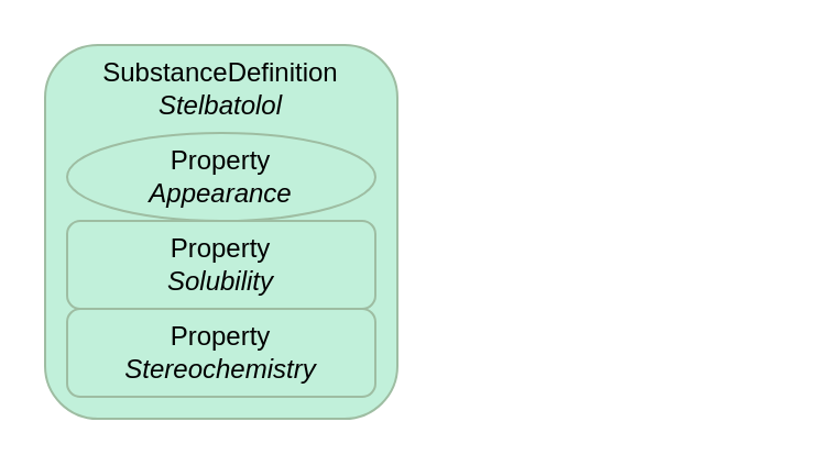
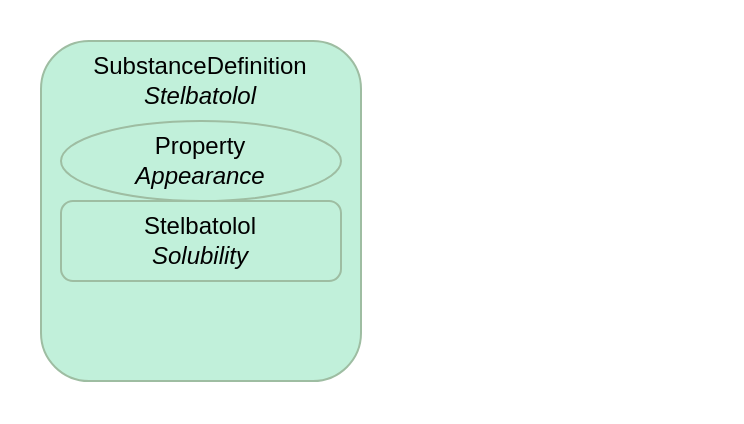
- <mxCell id="8" value="&lt;span style=&quot;border-color: var(--border-color);&quot;&gt;Property&lt;br&gt;&lt;i&gt;Solubility&lt;br&gt;&lt;/i&gt;&lt;/span&gt;" style="rounded=1;whiteSpace=wrap;html=1;fontSize=12;glass=0;strokeWidth=1;shadow=0;fillColor=#c1f0da;strokeColor=#9ebda2;" vertex="1" parent="1"><mxGeometry x="30" y="100" width="140" height="40" as="geometry" /></mxCell>
+ <mxCell id="8" value="&lt;span style=&quot;border-color: var(--border-color);&quot;&gt;Stelbatolol&lt;br&gt;&lt;i&gt;Solubility&lt;br&gt;&lt;/i&gt;&lt;/span&gt;" style="rounded=1;whiteSpace=wrap;html=1;fontSize=12;glass=0;strokeWidth=1;shadow=0;fillColor=#c1f0da;strokeColor=#9ebda2;" vertex="1" parent="1"><mxGeometry x="30" y="100" width="140" height="40" as="geometry" /></mxCell>
- <mxCell id="7" value="&lt;span style=&quot;border-color: var(--border-color);&quot;&gt;Property&lt;br&gt;&lt;i&gt;Stereochemistry&lt;br&gt;&lt;/i&gt;&lt;/span&gt;" style="rounded=1;whiteSpace=wrap;html=1;fontSize=12;glass=0;strokeWidth=1;shadow=0;fillColor=#c1f0da;strokeColor=#9ebda2;" vertex="1" parent="1"><mxGeometry x="30" y="140" width="140" height="40" as="geometry" /></mxCell>
